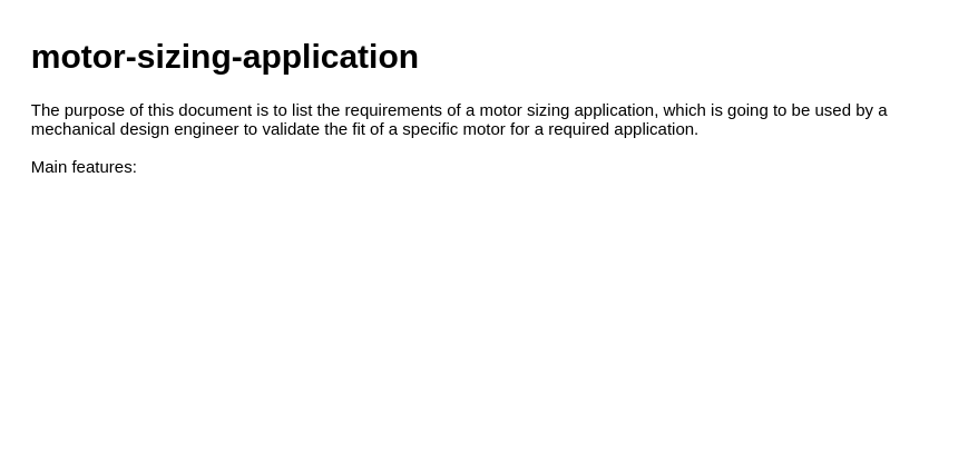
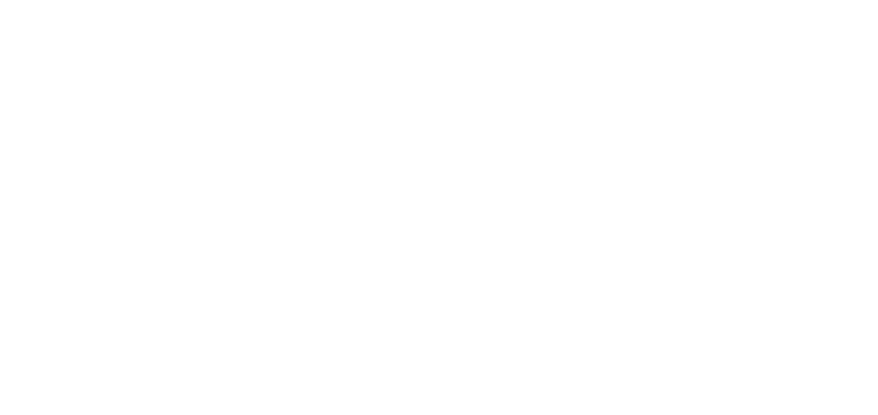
- <mxCell id="2" value="&lt;h1 style=&quot;margin-top: 0px;&quot;&gt;motor-sizing-application&lt;/h1&gt;&lt;p&gt;The purpose of this document is to list the requirements of a motor sizing application, which is going to be used by a mechanical design engineer to validate the fit of a specific motor for a required application.&lt;/p&gt;&lt;p&gt;Main features:&lt;/p&gt;&lt;p&gt;&lt;br&gt;&lt;/p&gt;&lt;p&gt;&lt;br&gt;&lt;/p&gt;&lt;p&gt;&lt;br&gt;&lt;/p&gt;&lt;p&gt;&lt;br&gt;&lt;/p&gt;" style="text;html=1;whiteSpace=wrap;overflow=hidden;rounded=0;" parent="1" vertex="1"><mxGeometry x="20" y="20" width="660" height="290" as="geometry" /></mxCell>
